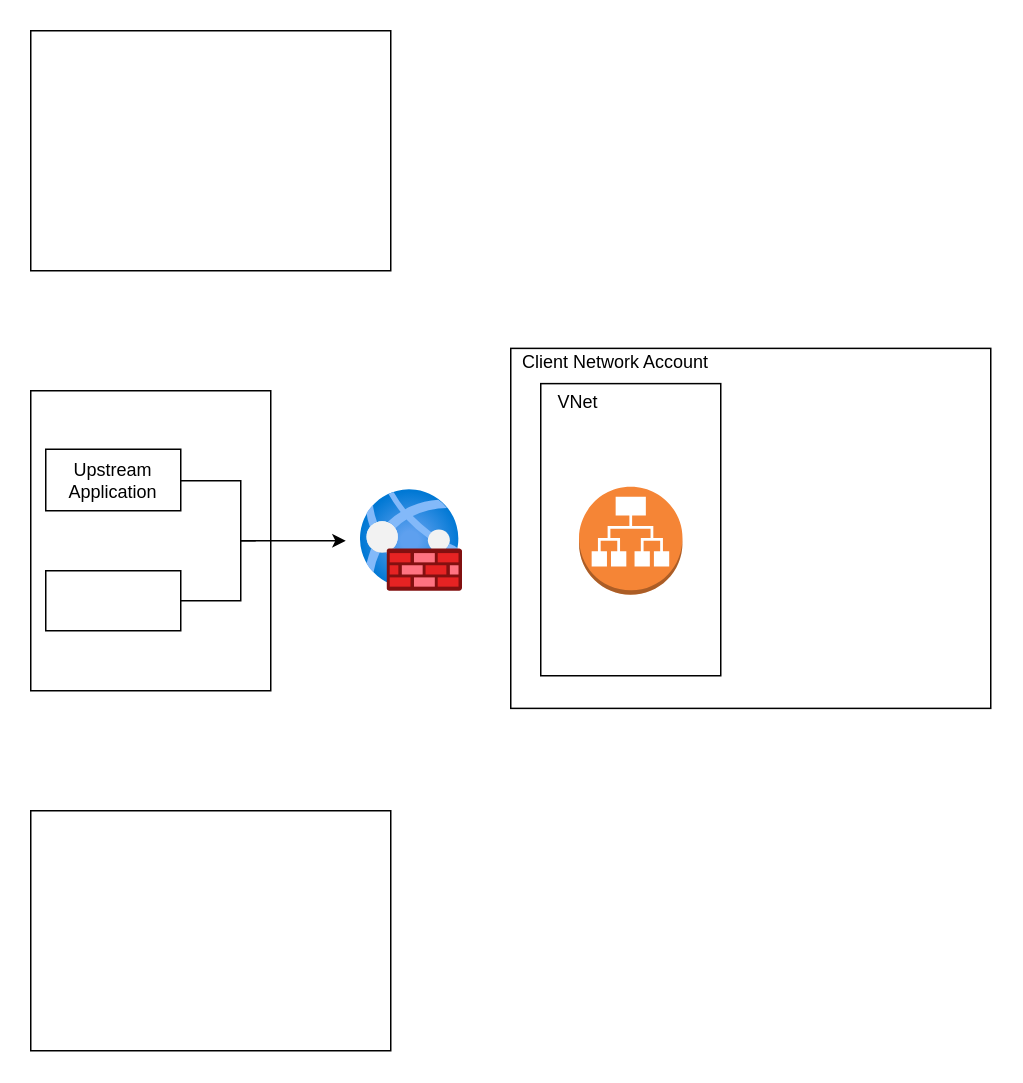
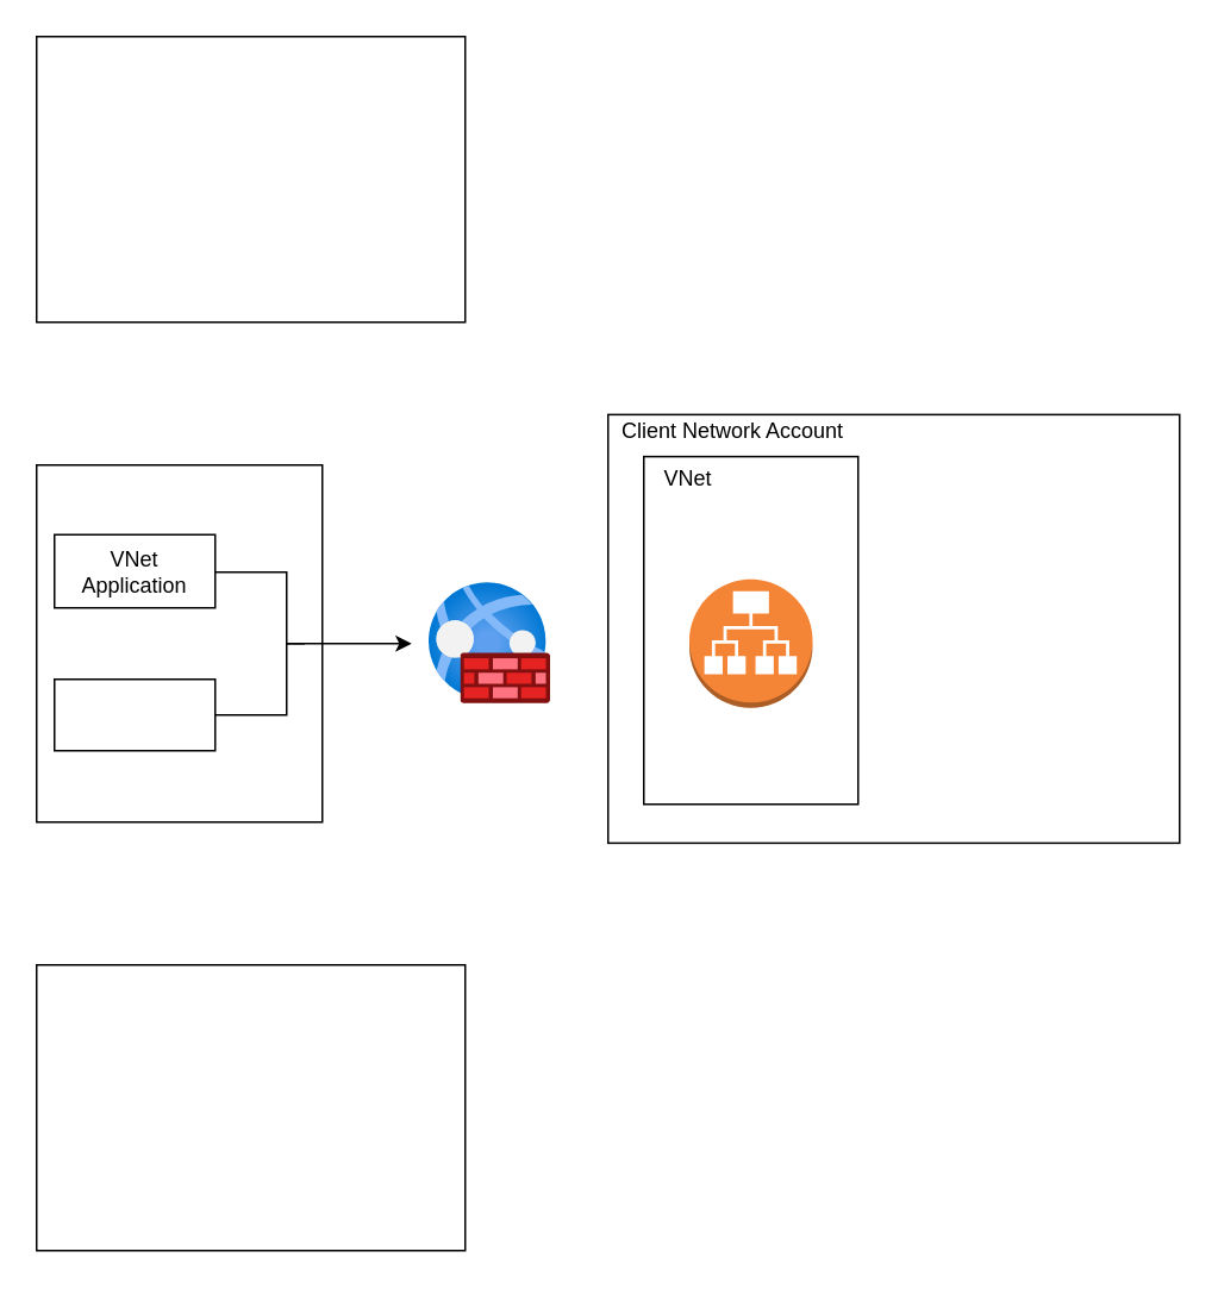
- <mxCell id="9" value="Upstream Application" style="text;strokeColor=none;align=center;fillColor=none;html=1;verticalAlign=middle;whiteSpace=wrap;rounded=0;" vertex="1" parent="1"><mxGeometry x="30" y="300" width="90" height="40" as="geometry" /></mxCell>
+ <mxCell id="9" value="VNet Application" style="text;strokeColor=none;align=center;fillColor=none;html=1;verticalAlign=middle;whiteSpace=wrap;rounded=0;" vertex="1" parent="1"><mxGeometry x="30" y="300" width="90" height="40" as="geometry" /></mxCell>
